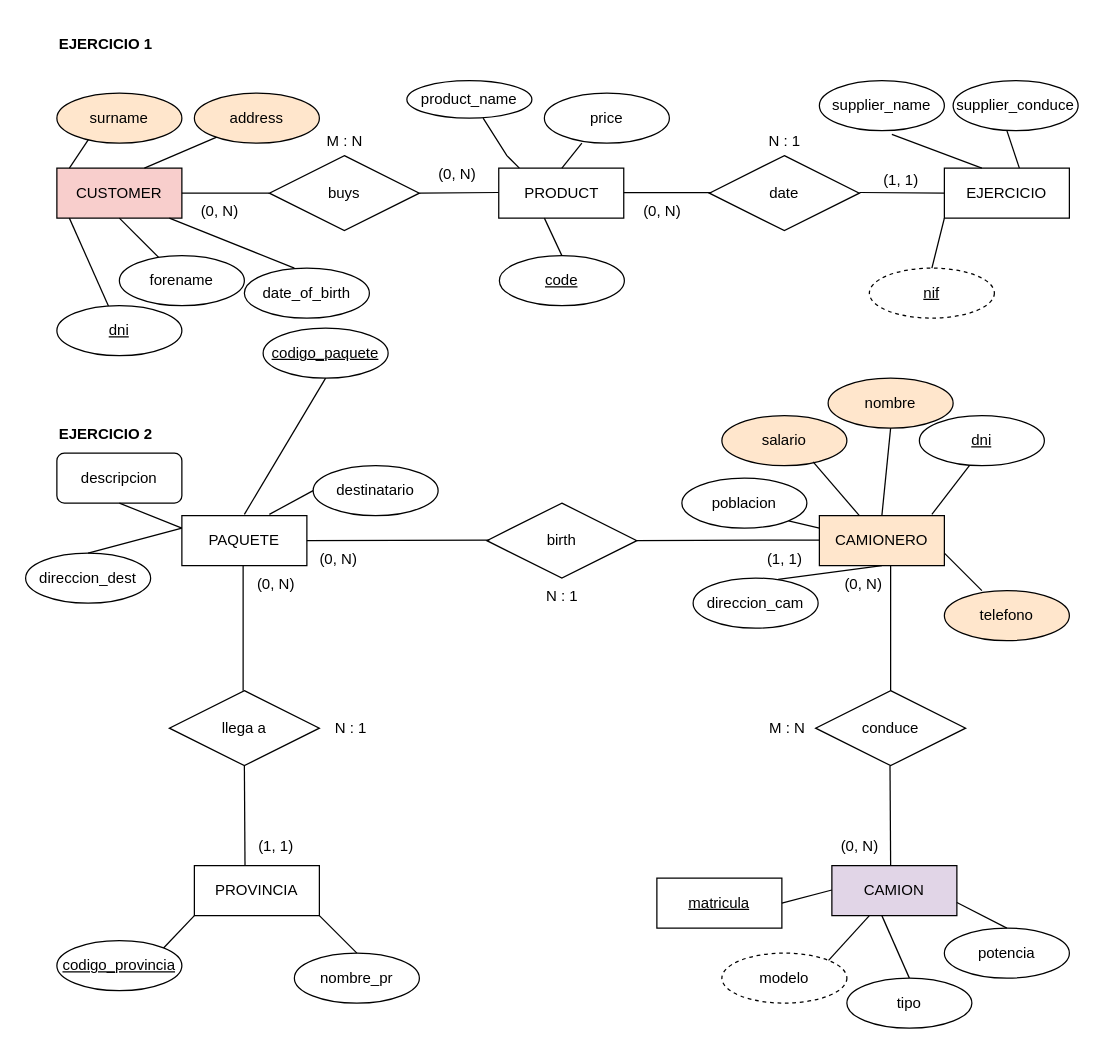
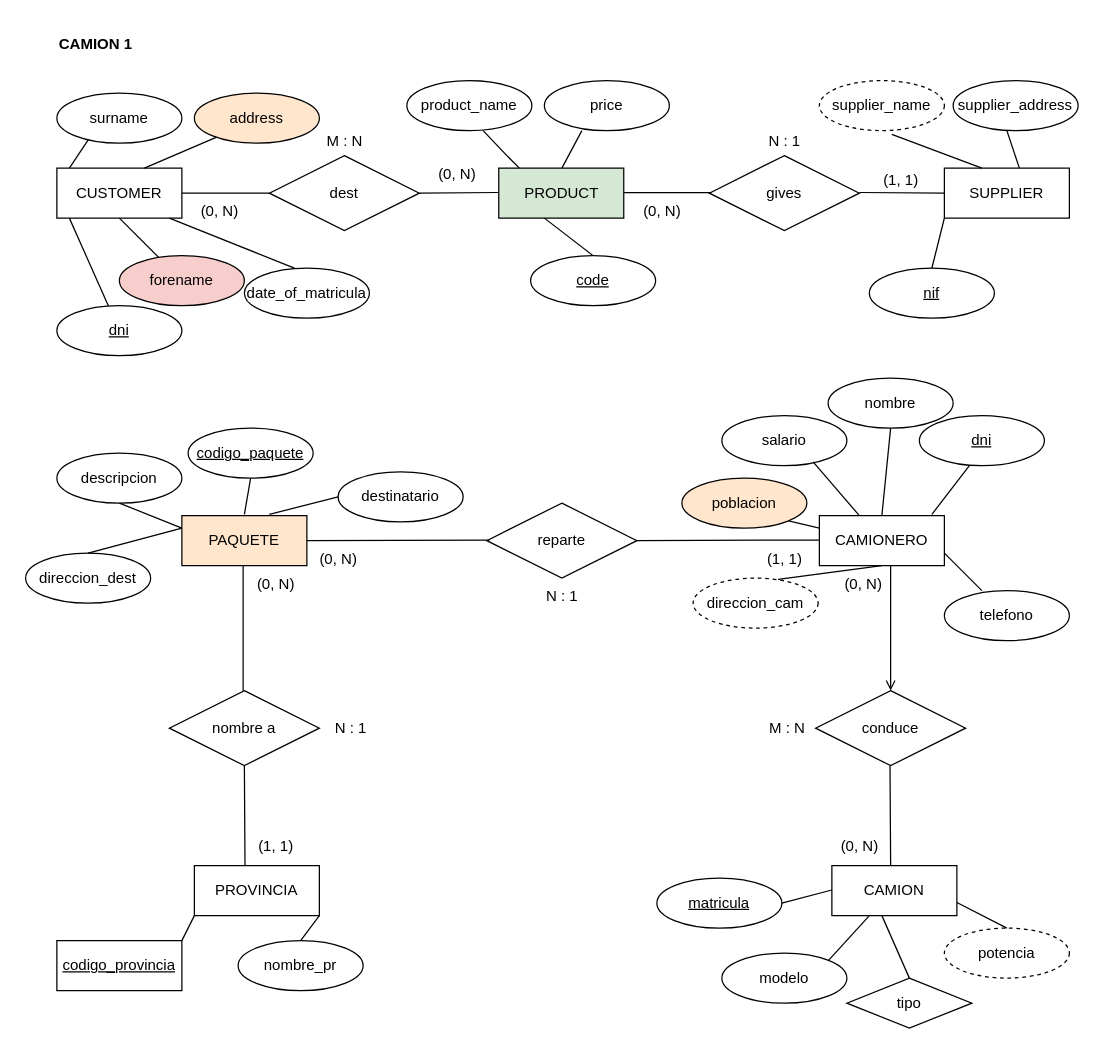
- <mxCell id="37" value="&lt;b&gt;EJERCICIO 1&lt;/b&gt;" style="text;html=1;align=left;verticalAlign=middle;resizable=0;points=[];autosize=1;strokeColor=none;fillColor=none;" vertex="1" parent="1"><mxGeometry x="45" y="20" width="100" height="30" as="geometry" /></mxCell>
+ <mxCell id="37" value="&lt;b&gt;CAMION 1&lt;/b&gt;" style="text;html=1;align=left;verticalAlign=middle;resizable=0;points=[];autosize=1;strokeColor=none;fillColor=none;" vertex="1" parent="1"><mxGeometry x="45" y="20" width="100" height="30" as="geometry" /></mxCell>
- <mxCell id="21" value="product_name" style="ellipse;whiteSpace=wrap;html=1;align=center;" vertex="1" parent="1"><mxGeometry x="325" y="64" width="100" height="30" as="geometry" /></mxCell>
+ <mxCell id="21" value="product_name" style="ellipse;whiteSpace=wrap;html=1;align=center;" vertex="1" parent="1"><mxGeometry x="325" y="64" width="100" height="40" as="geometry" /></mxCell>
- <mxCell id="29" value="supplier_name" style="ellipse;whiteSpace=wrap;html=1;align=center;" vertex="1" parent="1"><mxGeometry x="655" y="64" width="100" height="40" as="geometry" /></mxCell>
+ <mxCell id="29" value="supplier_name" style="ellipse;whiteSpace=wrap;html=1;align=center;dashed=1;" vertex="1" parent="1"><mxGeometry x="655" y="64" width="100" height="40" as="geometry" /></mxCell>
- <mxCell id="31" value="supplier_conduce" style="ellipse;whiteSpace=wrap;html=1;align=center;" vertex="1" parent="1"><mxGeometry x="762" y="64" width="100" height="40" as="geometry" /></mxCell>
+ <mxCell id="31" value="supplier_address" style="ellipse;whiteSpace=wrap;html=1;align=center;" vertex="1" parent="1"><mxGeometry x="762" y="64" width="100" height="40" as="geometry" /></mxCell>
- <mxCell id="10" value="surname" style="ellipse;whiteSpace=wrap;html=1;align=center;fillColor=#ffe6cc;" vertex="1" parent="1"><mxGeometry x="45" y="74" width="100" height="40" as="geometry" /></mxCell>
+ <mxCell id="10" value="surname" style="ellipse;whiteSpace=wrap;html=1;align=center;" vertex="1" parent="1"><mxGeometry x="45" y="74" width="100" height="40" as="geometry" /></mxCell>
- <mxCell id="23" value="price" style="ellipse;whiteSpace=wrap;html=1;align=center;" vertex="1" parent="1"><mxGeometry x="435" y="74" width="100" height="40" as="geometry" /></mxCell>
+ <mxCell id="23" value="price" style="ellipse;whiteSpace=wrap;html=1;align=center;" vertex="1" parent="1"><mxGeometry x="435" y="64" width="100" height="40" as="geometry" /></mxCell>
- <mxCell id="2" value="CUSTOMER" style="whiteSpace=wrap;html=1;align=center;fillColor=#f8cecc;" vertex="1" parent="1"><mxGeometry x="45" y="134" width="100" height="40" as="geometry" /></mxCell>
+ <mxCell id="2" value="CUSTOMER" style="whiteSpace=wrap;html=1;align=center;" vertex="1" parent="1"><mxGeometry x="45" y="134" width="100" height="40" as="geometry" /></mxCell>
- <mxCell id="51" value="buys" style="shape=rhombus;perimeter=rhombusPerimeter;whiteSpace=wrap;html=1;align=center;" vertex="1" parent="1"><mxGeometry x="215" y="124" width="120" height="60" as="geometry" /></mxCell>
+ <mxCell id="51" value="dest" style="shape=rhombus;perimeter=rhombusPerimeter;whiteSpace=wrap;html=1;align=center;" vertex="1" parent="1"><mxGeometry x="215" y="124" width="120" height="60" as="geometry" /></mxCell>
- <mxCell id="3" value="PRODUCT" style="whiteSpace=wrap;html=1;align=center;" vertex="1" parent="1"><mxGeometry x="398.5" y="134" width="100" height="40" as="geometry" /></mxCell>
+ <mxCell id="3" value="PRODUCT" style="whiteSpace=wrap;html=1;align=center;fillColor=#d5e8d4;" vertex="1" parent="1"><mxGeometry x="398.5" y="134" width="100" height="40" as="geometry" /></mxCell>
- <mxCell id="16" value="date" style="shape=rhombus;perimeter=rhombusPerimeter;whiteSpace=wrap;html=1;align=center;" vertex="1" parent="1"><mxGeometry x="567" y="124" width="120" height="60" as="geometry" /></mxCell>
+ <mxCell id="16" value="gives" style="shape=rhombus;perimeter=rhombusPerimeter;whiteSpace=wrap;html=1;align=center;" vertex="1" parent="1"><mxGeometry x="567" y="124" width="120" height="60" as="geometry" /></mxCell>
- <mxCell id="4" value="EJERCICIO" style="whiteSpace=wrap;html=1;align=center;" vertex="1" parent="1"><mxGeometry x="755" y="134" width="100" height="40" as="geometry" /></mxCell>
+ <mxCell id="4" value="SUPPLIER" style="whiteSpace=wrap;html=1;align=center;" vertex="1" parent="1"><mxGeometry x="755" y="134" width="100" height="40" as="geometry" /></mxCell>
- <mxCell id="8" value="forename" style="ellipse;whiteSpace=wrap;html=1;align=center;" vertex="1" parent="1"><mxGeometry x="95" y="204" width="100" height="40" as="geometry" /></mxCell>
+ <mxCell id="8" value="forename" style="ellipse;whiteSpace=wrap;html=1;align=center;fillColor=#f8cecc;" vertex="1" parent="1"><mxGeometry x="95" y="204" width="100" height="40" as="geometry" /></mxCell>
- <mxCell id="25" value="code" style="ellipse;whiteSpace=wrap;html=1;align=center;fontStyle=4;" vertex="1" parent="1"><mxGeometry x="399" y="204" width="100" height="40" as="geometry" /></mxCell>
+ <mxCell id="25" value="code" style="ellipse;whiteSpace=wrap;html=1;align=center;fontStyle=4;" vertex="1" parent="1"><mxGeometry x="424" y="204" width="100" height="40" as="geometry" /></mxCell>
- <mxCell id="14" value="date_of_birth" style="ellipse;whiteSpace=wrap;html=1;align=center;" vertex="1" parent="1"><mxGeometry x="195" y="214" width="100" height="40" as="geometry" /></mxCell>
+ <mxCell id="14" value="date_of_matricula" style="ellipse;whiteSpace=wrap;html=1;align=center;" vertex="1" parent="1"><mxGeometry x="195" y="214" width="100" height="40" as="geometry" /></mxCell>
- <mxCell id="27" value="nif" style="ellipse;whiteSpace=wrap;html=1;align=center;fontStyle=4;dashed=1;" vertex="1" parent="1"><mxGeometry x="695" y="214" width="100" height="40" as="geometry" /></mxCell>
+ <mxCell id="27" value="nif" style="ellipse;whiteSpace=wrap;html=1;align=center;fontStyle=4;" vertex="1" parent="1"><mxGeometry x="695" y="214" width="100" height="40" as="geometry" /></mxCell>
- <mxCell id="74" value="codigo_paquete" style="ellipse;whiteSpace=wrap;html=1;align=center;fontStyle=4;" vertex="1" parent="1"><mxGeometry x="210" y="262" width="100" height="40" as="geometry" /></mxCell>
+ <mxCell id="74" value="codigo_paquete" style="ellipse;whiteSpace=wrap;html=1;align=center;fontStyle=4;" vertex="1" parent="1"><mxGeometry x="150" y="342" width="100" height="40" as="geometry" /></mxCell>
- <mxCell id="44" value="nombre" style="ellipse;whiteSpace=wrap;html=1;align=center;fillColor=#ffe6cc;" vertex="1" parent="1"><mxGeometry x="662" y="302" width="100" height="40" as="geometry" /></mxCell>
+ <mxCell id="44" value="nombre" style="ellipse;whiteSpace=wrap;html=1;align=center;" vertex="1" parent="1"><mxGeometry x="662" y="302" width="100" height="40" as="geometry" /></mxCell>
- <mxCell id="38" value="&lt;b&gt;EJERCICIO 2&lt;/b&gt;" style="text;html=1;align=left;verticalAlign=middle;resizable=0;points=[];autosize=1;strokeColor=none;fillColor=none;" vertex="1" parent="1"><mxGeometry x="45" y="332" width="100" height="30" as="geometry" /></mxCell>
- <mxCell id="53" value="salario" style="ellipse;whiteSpace=wrap;html=1;align=center;fillColor=#ffe6cc;" vertex="1" parent="1"><mxGeometry x="577" y="332" width="100" height="40" as="geometry" /></mxCell>
+ <mxCell id="53" value="salario" style="ellipse;whiteSpace=wrap;html=1;align=center;" vertex="1" parent="1"><mxGeometry x="577" y="332" width="100" height="40" as="geometry" /></mxCell>
- <mxCell id="75" value="descripcion" style="whiteSpace=wrap;html=1;align=center;rounded=1;" vertex="1" parent="1"><mxGeometry x="45" y="362" width="100" height="40" as="geometry" /></mxCell>
+ <mxCell id="75" value="descripcion" style="ellipse;whiteSpace=wrap;html=1;align=center;" vertex="1" parent="1"><mxGeometry x="45" y="362" width="100" height="40" as="geometry" /></mxCell>
- <mxCell id="76" value="destinatario" style="ellipse;whiteSpace=wrap;html=1;align=center;" vertex="1" parent="1"><mxGeometry x="250" y="372" width="100" height="40" as="geometry" /></mxCell>
+ <mxCell id="76" value="destinatario" style="ellipse;whiteSpace=wrap;html=1;align=center;" vertex="1" parent="1"><mxGeometry x="270" y="377" width="100" height="40" as="geometry" /></mxCell>
- <mxCell id="57" value="poblacion" style="ellipse;whiteSpace=wrap;html=1;align=center;" vertex="1" parent="1"><mxGeometry x="545" y="382" width="100" height="40" as="geometry" /></mxCell>
+ <mxCell id="57" value="poblacion" style="ellipse;whiteSpace=wrap;html=1;align=center;fillColor=#ffe6cc;" vertex="1" parent="1"><mxGeometry x="545" y="382" width="100" height="40" as="geometry" /></mxCell>
- <mxCell id="40" value="PAQUETE" style="whiteSpace=wrap;html=1;align=center;" vertex="1" parent="1"><mxGeometry x="145" y="412" width="100" height="40" as="geometry" /></mxCell>
+ <mxCell id="40" value="PAQUETE" style="whiteSpace=wrap;html=1;align=center;fillColor=#ffe6cc;" vertex="1" parent="1"><mxGeometry x="145" y="412" width="100" height="40" as="geometry" /></mxCell>
- <mxCell id="15" value="birth" style="shape=rhombus;perimeter=rhombusPerimeter;whiteSpace=wrap;html=1;align=center;" vertex="1" parent="1"><mxGeometry x="389" y="402" width="120" height="60" as="geometry" /></mxCell>
+ <mxCell id="15" value="reparte" style="shape=rhombus;perimeter=rhombusPerimeter;whiteSpace=wrap;html=1;align=center;" vertex="1" parent="1"><mxGeometry x="389" y="402" width="120" height="60" as="geometry" /></mxCell>
- <mxCell id="39" value="CAMIONERO" style="whiteSpace=wrap;html=1;align=center;fillColor=#ffe6cc;" vertex="1" parent="1"><mxGeometry x="655" y="412" width="100" height="40" as="geometry" /></mxCell>
+ <mxCell id="39" value="CAMIONERO" style="whiteSpace=wrap;html=1;align=center;" vertex="1" parent="1"><mxGeometry x="655" y="412" width="100" height="40" as="geometry" /></mxCell>
- <mxCell id="48" value="direccion_cam" style="ellipse;whiteSpace=wrap;html=1;align=center;" vertex="1" parent="1"><mxGeometry x="554" y="462" width="100" height="40" as="geometry" /></mxCell>
+ <mxCell id="48" value="direccion_cam" style="ellipse;whiteSpace=wrap;html=1;align=center;dashed=1;" vertex="1" parent="1"><mxGeometry x="554" y="462" width="100" height="40" as="geometry" /></mxCell>
- <mxCell id="46" value="telefono" style="ellipse;whiteSpace=wrap;html=1;align=center;fillColor=#ffe6cc;" vertex="1" parent="1"><mxGeometry x="755" y="472" width="100" height="40" as="geometry" /></mxCell>
+ <mxCell id="46" value="telefono" style="ellipse;whiteSpace=wrap;html=1;align=center;" vertex="1" parent="1"><mxGeometry x="755" y="472" width="100" height="40" as="geometry" /></mxCell>
- <mxCell id="61" value="" style="endArrow=none;html=1;rounded=0;entryX=0.5;entryY=0;entryDx=0;entryDy=0;exitX=0.57;exitY=1;exitDx=0;exitDy=0;exitPerimeter=0;" edge="1" parent="1" source="39" target="52"><mxGeometry relative="1" as="geometry"><mxPoint x="702" y="451" as="sourcePoint" /><mxPoint x="862" y="451" as="targetPoint" /></mxGeometry></mxCell>
+ <mxCell id="61" value="" style="endArrow=open;html=1;rounded=0;entryX=0.5;entryY=0;entryDx=0;entryDy=0;exitX=0.57;exitY=1;exitDx=0;exitDy=0;exitPerimeter=0;" edge="1" parent="1" source="39" target="52"><mxGeometry relative="1" as="geometry"><mxPoint x="702" y="451" as="sourcePoint" /><mxPoint x="862" y="451" as="targetPoint" /></mxGeometry></mxCell>
- <mxCell id="63" value="llega a" style="shape=rhombus;perimeter=rhombusPerimeter;whiteSpace=wrap;html=1;align=center;" vertex="1" parent="1"><mxGeometry x="135" y="552" width="120" height="60" as="geometry" /></mxCell>
+ <mxCell id="63" value="nombre a" style="shape=rhombus;perimeter=rhombusPerimeter;whiteSpace=wrap;html=1;align=center;" vertex="1" parent="1"><mxGeometry x="135" y="552" width="120" height="60" as="geometry" /></mxCell>
- <mxCell id="50" value="CAMION" style="whiteSpace=wrap;html=1;align=center;fillColor=#e1d5e7;" vertex="1" parent="1"><mxGeometry x="665" y="692" width="100" height="40" as="geometry" /></mxCell>
+ <mxCell id="50" value="CAMION" style="whiteSpace=wrap;html=1;align=center;" vertex="1" parent="1"><mxGeometry x="665" y="692" width="100" height="40" as="geometry" /></mxCell>
- <mxCell id="66" value="matricula" style="whiteSpace=wrap;html=1;align=center;fontStyle=4;rounded=0;" vertex="1" parent="1"><mxGeometry x="525" y="702" width="100" height="40" as="geometry" /></mxCell>
+ <mxCell id="66" value="matricula" style="ellipse;whiteSpace=wrap;html=1;align=center;fontStyle=4;" vertex="1" parent="1"><mxGeometry x="525" y="702" width="100" height="40" as="geometry" /></mxCell>
- <mxCell id="69" value="potencia" style="ellipse;whiteSpace=wrap;html=1;align=center;" vertex="1" parent="1"><mxGeometry x="755" y="742" width="100" height="40" as="geometry" /></mxCell>
+ <mxCell id="69" value="potencia" style="ellipse;whiteSpace=wrap;html=1;align=center;dashed=1;" vertex="1" parent="1"><mxGeometry x="755" y="742" width="100" height="40" as="geometry" /></mxCell>
- <mxCell id="82" value="codigo_provincia" style="ellipse;whiteSpace=wrap;html=1;align=center;fontStyle=4;" vertex="1" parent="1"><mxGeometry x="45" y="752" width="100" height="40" as="geometry" /></mxCell>
+ <mxCell id="82" value="codigo_provincia" style="whiteSpace=wrap;html=1;align=center;fontStyle=4;rounded=0;" vertex="1" parent="1"><mxGeometry x="45" y="752" width="100" height="40" as="geometry" /></mxCell>
- <mxCell id="83" value="nombre_pr" style="ellipse;whiteSpace=wrap;html=1;align=center;" vertex="1" parent="1"><mxGeometry x="235" y="762" width="100" height="40" as="geometry" /></mxCell>
+ <mxCell id="83" value="nombre_pr" style="ellipse;whiteSpace=wrap;html=1;align=center;" vertex="1" parent="1"><mxGeometry x="190" y="752" width="100" height="40" as="geometry" /></mxCell>
- <mxCell id="67" value="modelo" style="ellipse;whiteSpace=wrap;html=1;align=center;dashed=1;" vertex="1" parent="1"><mxGeometry x="577" y="762" width="100" height="40" as="geometry" /></mxCell>
+ <mxCell id="67" value="modelo" style="ellipse;whiteSpace=wrap;html=1;align=center;" vertex="1" parent="1"><mxGeometry x="577" y="762" width="100" height="40" as="geometry" /></mxCell>
- <mxCell id="68" value="tipo" style="ellipse;whiteSpace=wrap;html=1;align=center;" vertex="1" parent="1"><mxGeometry x="677" y="782" width="100" height="40" as="geometry" /></mxCell>
+ <mxCell id="68" value="tipo" style="rhombus;whiteSpace=wrap;html=1;align=center;" vertex="1" parent="1"><mxGeometry x="677" y="782" width="100" height="40" as="geometry" /></mxCell>
